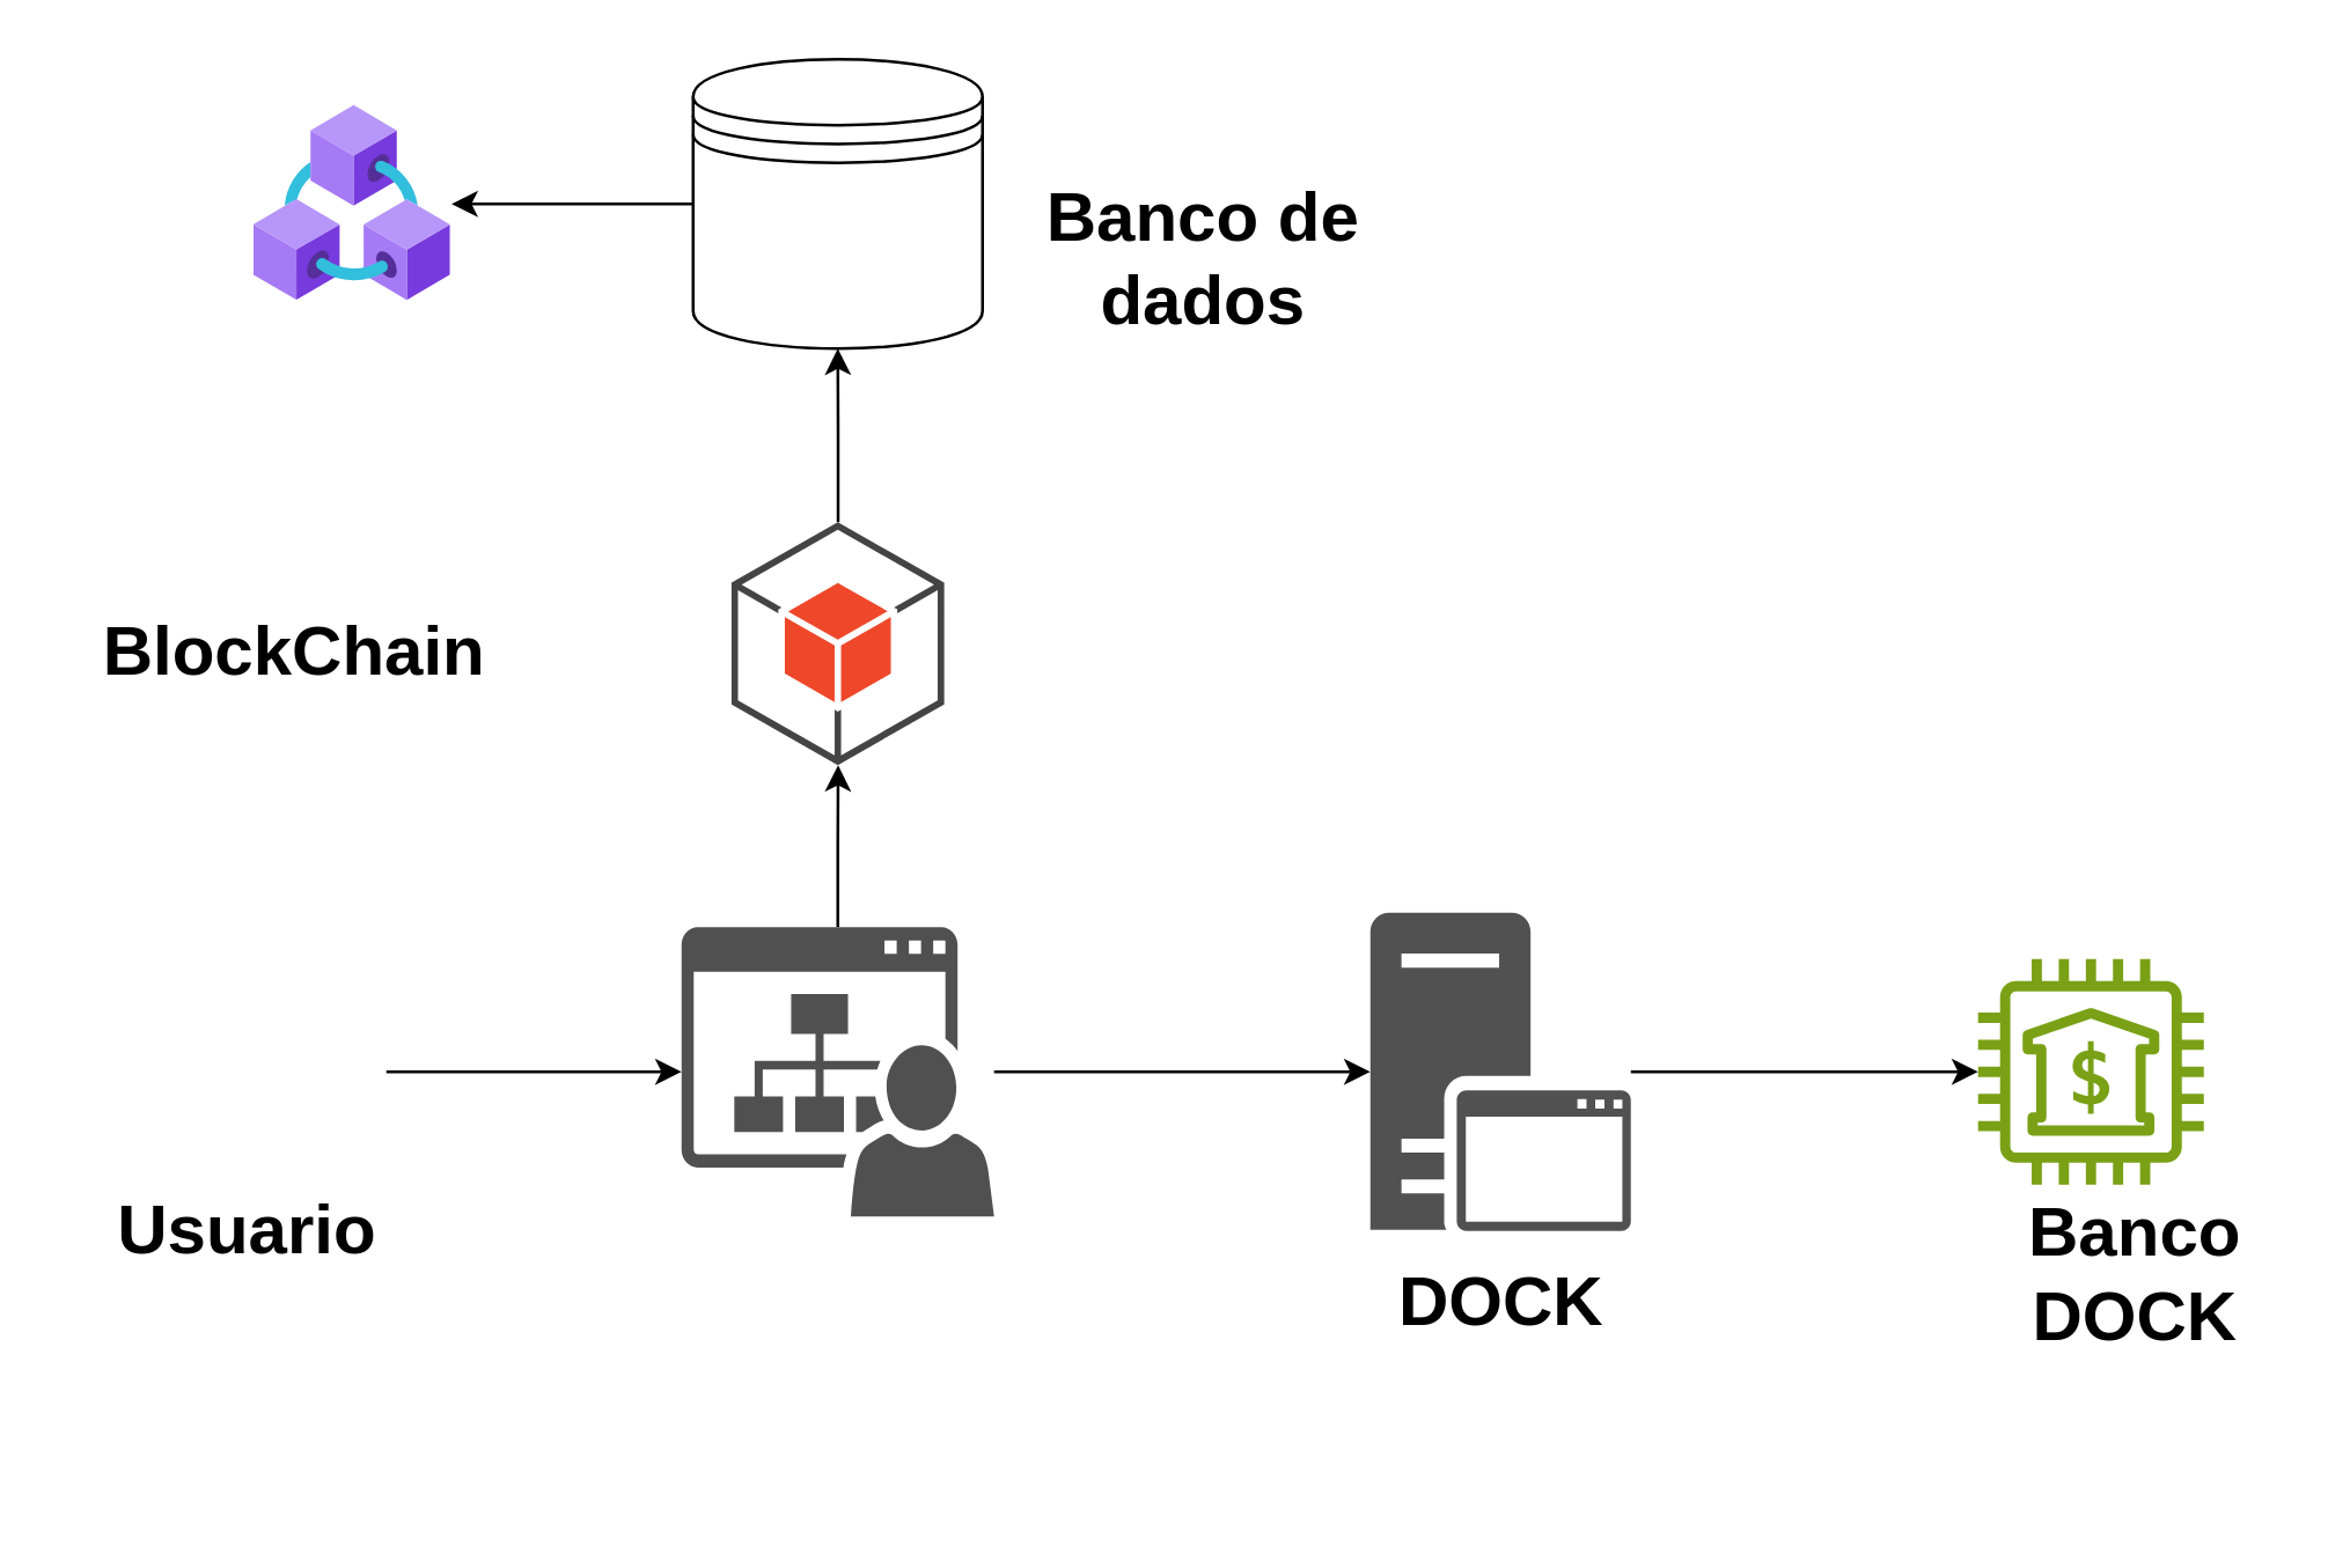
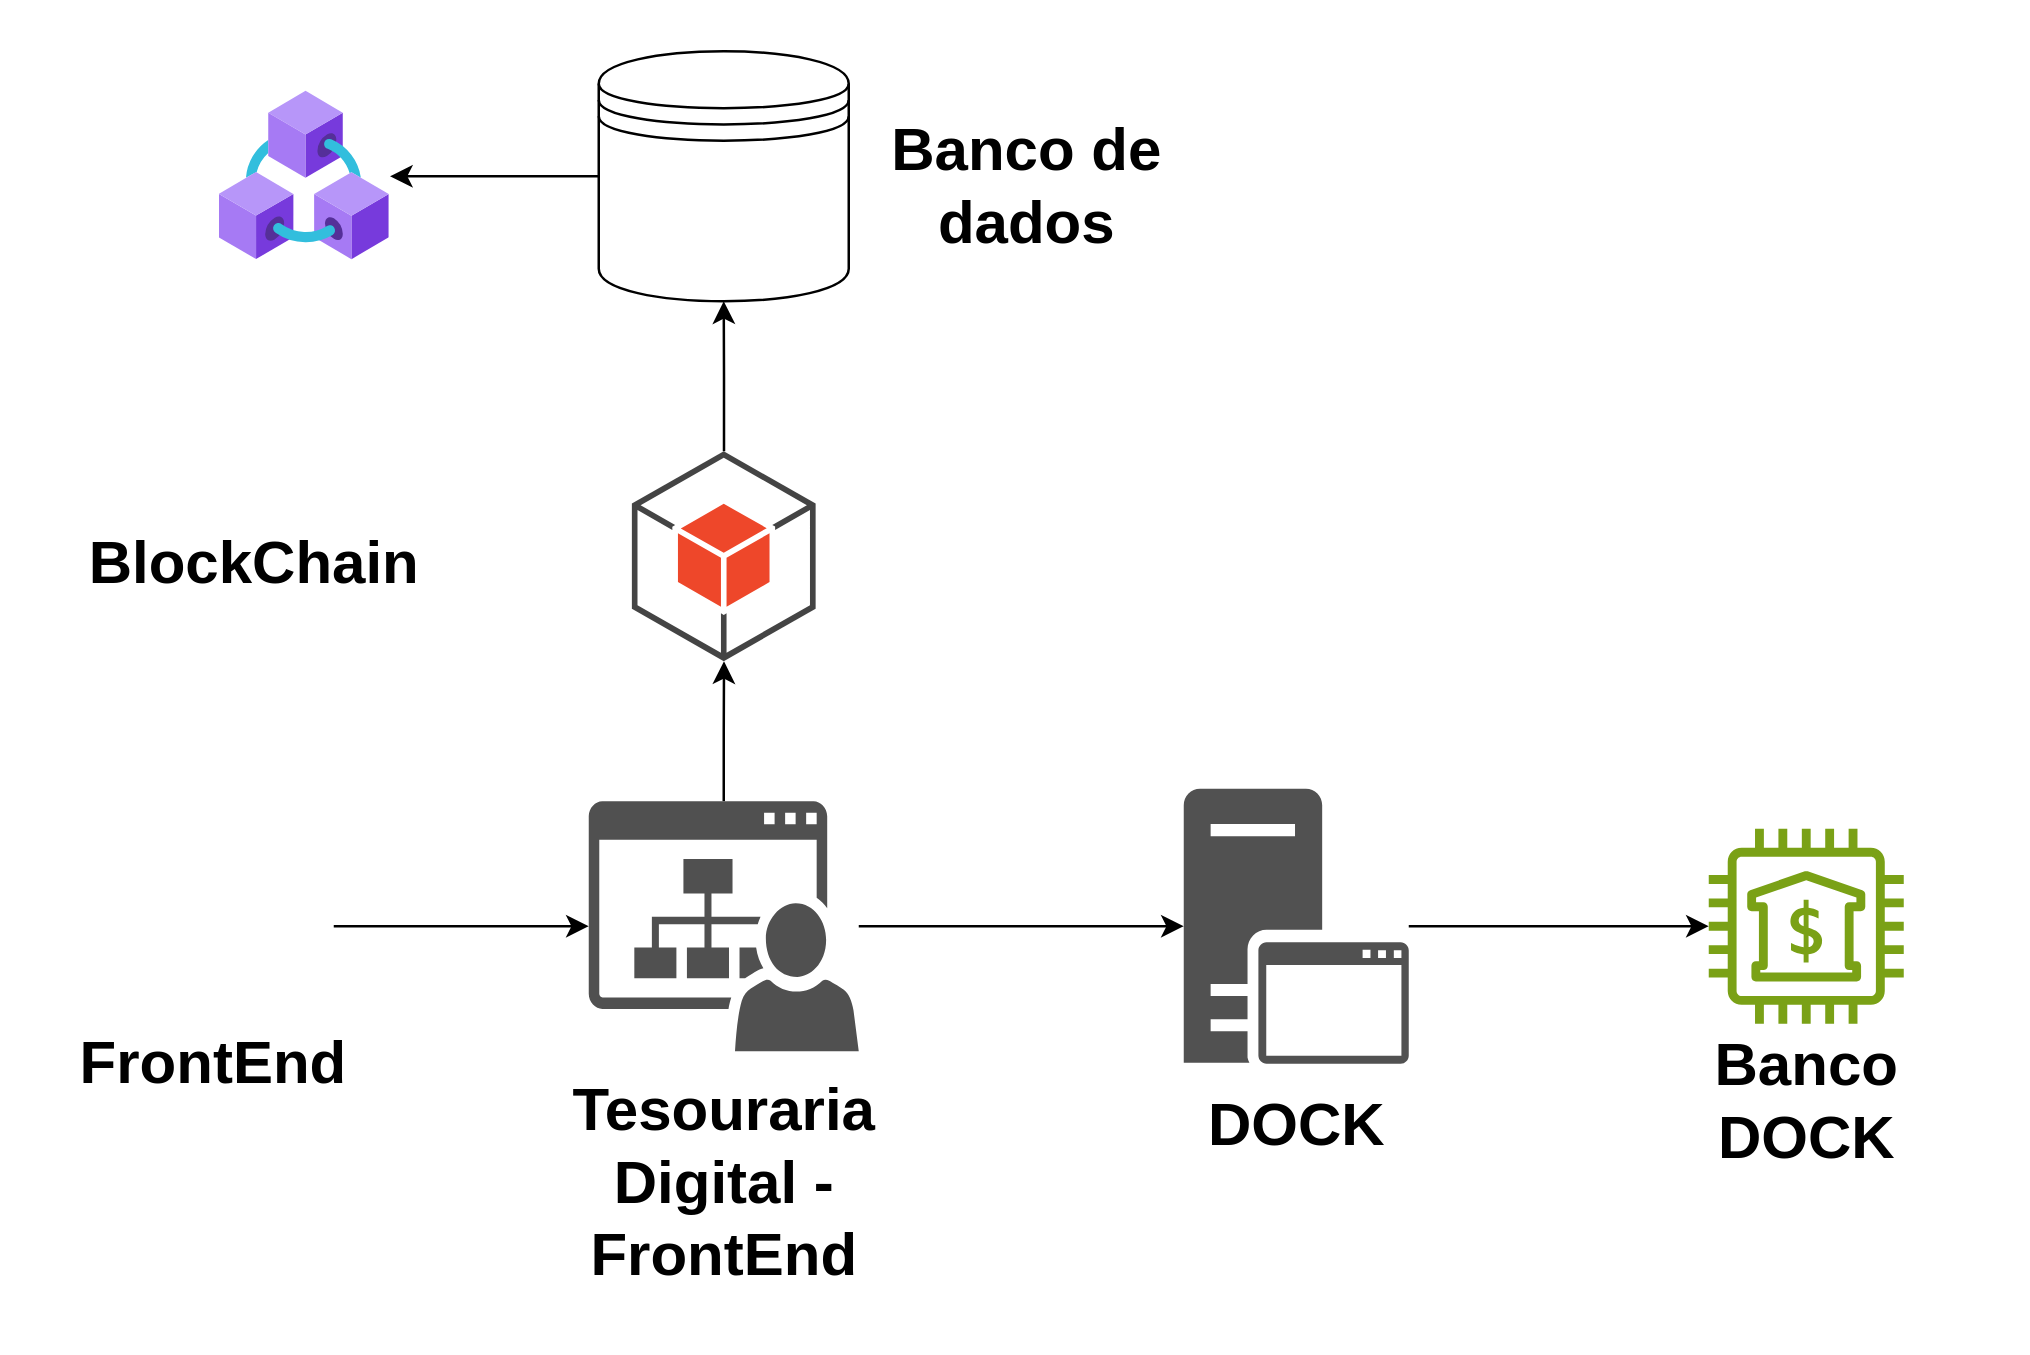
- <mxCell id="19" value="Banco de dados" style="text;strokeColor=none;fillColor=none;html=1;fontSize=24;fontStyle=1;verticalAlign=middle;align=center;whiteSpace=wrap;" parent="1" vertex="1"><mxGeometry x="348" y="64" width="135" height="50" as="geometry" /></mxCell>
+ <mxCell id="19" value="Banco de dados" style="text;strokeColor=none;fillColor=none;html=1;fontSize=24;fontStyle=1;verticalAlign=middle;align=center;whiteSpace=wrap;" parent="1" vertex="1"><mxGeometry x="343" y="49" width="135" height="50" as="geometry" /></mxCell>
- <mxCell id="14" value="Usuario&amp;nbsp;" style="text;strokeColor=none;fillColor=none;html=1;fontSize=24;fontStyle=1;verticalAlign=middle;align=center;whiteSpace=wrap;" parent="1" vertex="1"><mxGeometry x="20.5" y="400" width="135" height="50" as="geometry" /></mxCell>
+ <mxCell id="14" value="FrontEnd&amp;nbsp;" style="text;strokeColor=none;fillColor=none;html=1;fontSize=24;fontStyle=1;verticalAlign=middle;align=center;whiteSpace=wrap;" parent="1" vertex="1"><mxGeometry x="20.5" y="400" width="135" height="50" as="geometry" /></mxCell>
- <mxCell id="18" value="Banco DOCK" style="text;strokeColor=none;fillColor=none;html=1;fontSize=24;fontStyle=1;verticalAlign=middle;align=center;whiteSpace=wrap;" parent="1" vertex="1"><mxGeometry x="669.5" y="415" width="135" height="50" as="geometry" /></mxCell>
+ <mxCell id="18" value="Banco DOCK" style="text;strokeColor=none;fillColor=none;html=1;fontSize=24;fontStyle=1;verticalAlign=middle;align=center;whiteSpace=wrap;" parent="1" vertex="1"><mxGeometry x="654.5" y="415" width="135" height="50" as="geometry" /></mxCell>
+ <mxCell id="15" value="Tesouraria Digital - FrontEnd" style="text;strokeColor=none;fillColor=none;html=1;fontSize=24;fontStyle=1;verticalAlign=middle;align=center;whiteSpace=wrap;" parent="1" vertex="1"><mxGeometry x="221.5" y="425" width="135" height="95" as="geometry" /></mxCell>
